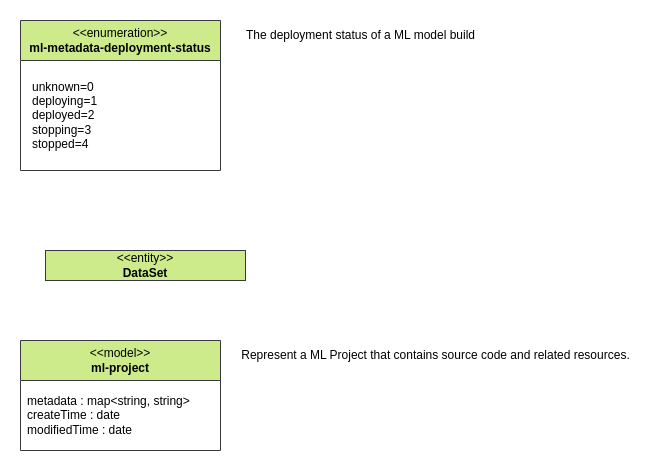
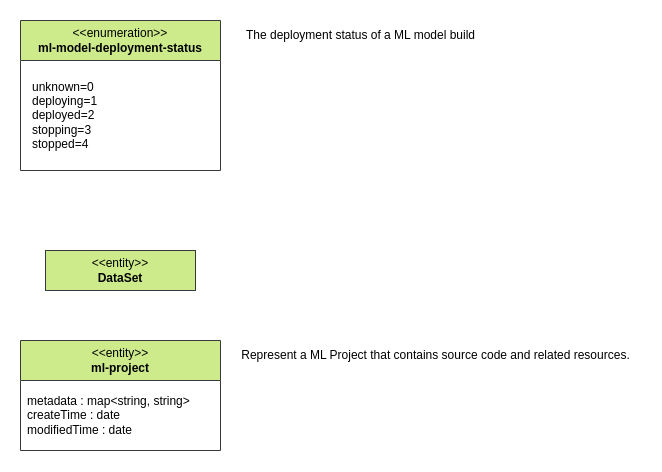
- <mxCell id="2" value="&lt;span style=&quot;font-weight: normal;&quot;&gt;&amp;lt;&amp;lt;enumeration&amp;gt;&amp;gt;&lt;br&gt;&lt;/span&gt;ml-metadata-deployment-status" style="swimlane;whiteSpace=wrap;html=1;startSize=40;fillColor=#cdeb8b;strokeColor=#36393d;" vertex="1" parent="1"><mxGeometry x="20" y="20" width="200" height="150" as="geometry" /></mxCell>
+ <mxCell id="2" value="&lt;span style=&quot;font-weight: normal;&quot;&gt;&amp;lt;&amp;lt;enumeration&amp;gt;&amp;gt;&lt;br&gt;&lt;/span&gt;ml-model-deployment-status" style="swimlane;whiteSpace=wrap;html=1;startSize=40;fillColor=#cdeb8b;strokeColor=#36393d;" vertex="1" parent="1"><mxGeometry x="20" y="20" width="200" height="150" as="geometry" /></mxCell>
- <mxCell id="6" value="&amp;lt;&amp;lt;entity&amp;gt;&amp;gt;&lt;br&gt;&lt;b&gt;DataSet&lt;/b&gt;" style="rounded=0;whiteSpace=wrap;html=1;fillColor=#cdeb8b;strokeColor=#36393d;" vertex="1" parent="1"><mxGeometry x="45" y="250" width="200" height="30" as="geometry" /></mxCell>
+ <mxCell id="6" value="&amp;lt;&amp;lt;entity&amp;gt;&amp;gt;&lt;br&gt;&lt;b&gt;DataSet&lt;/b&gt;" style="rounded=0;whiteSpace=wrap;html=1;fillColor=#cdeb8b;strokeColor=#36393d;" vertex="1" parent="1"><mxGeometry x="45" y="250" width="150" height="40" as="geometry" /></mxCell>
- <mxCell id="4" value="&lt;span style=&quot;font-weight: normal;&quot;&gt;&amp;lt;&amp;lt;model&amp;gt;&amp;gt;&lt;br&gt;&lt;/span&gt;ml-project" style="swimlane;whiteSpace=wrap;html=1;startSize=40;fillColor=#cdeb8b;strokeColor=#36393d;" vertex="1" parent="1"><mxGeometry x="20" y="340" width="200" height="110" as="geometry" /></mxCell>
+ <mxCell id="4" value="&lt;span style=&quot;font-weight: normal;&quot;&gt;&amp;lt;&amp;lt;entity&amp;gt;&amp;gt;&lt;br&gt;&lt;/span&gt;ml-project" style="swimlane;whiteSpace=wrap;html=1;startSize=40;fillColor=#cdeb8b;strokeColor=#36393d;" vertex="1" parent="1"><mxGeometry x="20" y="340" width="200" height="110" as="geometry" /></mxCell>
